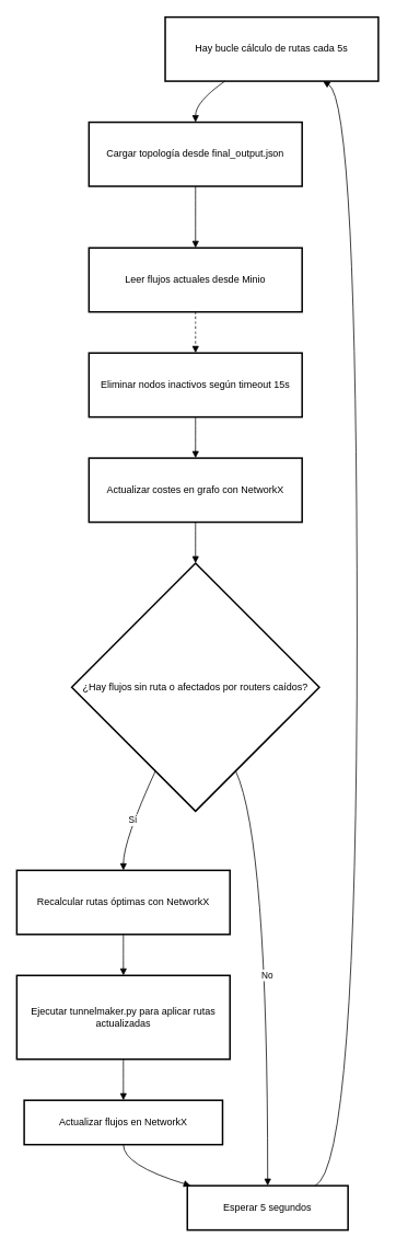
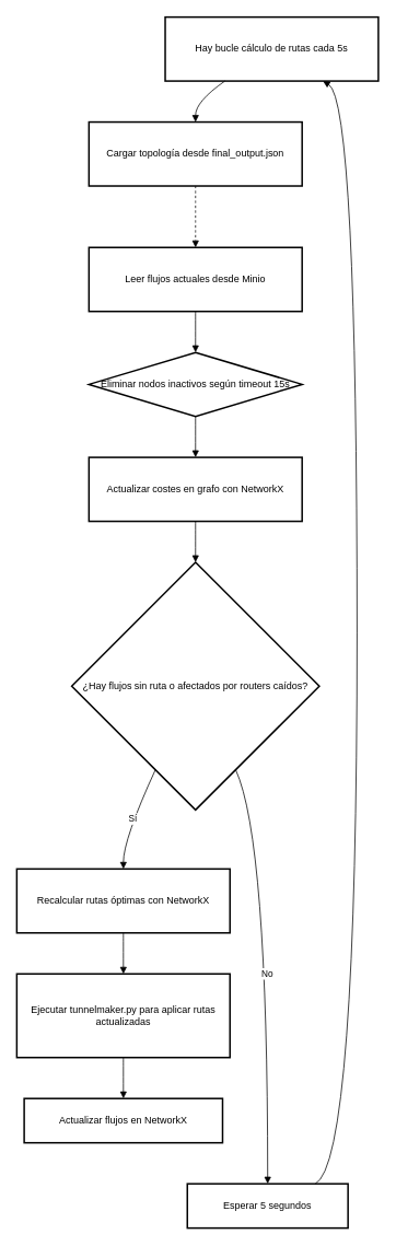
- <mxCell id="13" value="" style="curved=1;startArrow=none;endArrow=block;exitX=0.5;exitY=1;entryX=0.5;entryY=0;rounded=0;" edge="1" parent="1" source="3" target="4"><mxGeometry relative="1" as="geometry"><Array as="points" /></mxGeometry></mxCell>
+ <mxCell id="13" value="" style="curved=1;startArrow=none;endArrow=block;exitX=0.5;exitY=1;entryX=0.5;entryY=0;rounded=0;dashed=1;" edge="1" parent="1" source="3" target="4"><mxGeometry relative="1" as="geometry"><Array as="points" /></mxGeometry></mxCell>
- <mxCell id="14" value="" style="curved=1;startArrow=none;endArrow=block;exitX=0.5;exitY=1;entryX=0.5;entryY=0;rounded=0;dashed=1;" edge="1" parent="1" source="4" target="5"><mxGeometry relative="1" as="geometry"><Array as="points" /></mxGeometry></mxCell>
+ <mxCell id="14" value="" style="curved=1;startArrow=none;endArrow=block;exitX=0.5;exitY=1;entryX=0.5;entryY=0;rounded=0;" edge="1" parent="1" source="4" target="5"><mxGeometry relative="1" as="geometry"><Array as="points" /></mxGeometry></mxCell>
- <mxCell id="5" value="Eliminar nodos inactivos según timeout 15s" style="whiteSpace=wrap;strokeWidth=2;" vertex="1" parent="1"><mxGeometry x="108" y="429" width="260" height="78" as="geometry" /></mxCell>
+ <mxCell id="5" value="Eliminar nodos inactivos según timeout 15s" style="rhombus;whiteSpace=wrap;strokeWidth=2;" vertex="1" parent="1"><mxGeometry x="108" y="429" width="260" height="78" as="geometry" /></mxCell>
- <mxCell id="20" value="" style="curved=1;startArrow=none;endArrow=block;exitX=0.5;exitY=1.01;entryX=0.03;entryY=0.01;rounded=0;" edge="1" parent="1" source="10" target="11"><mxGeometry relative="1" as="geometry"><Array as="points"><mxPoint x="150" y="1418" /></Array></mxGeometry></mxCell>
